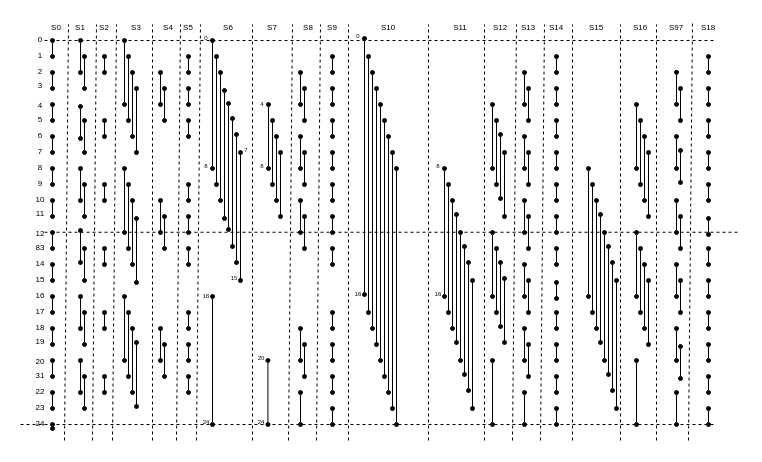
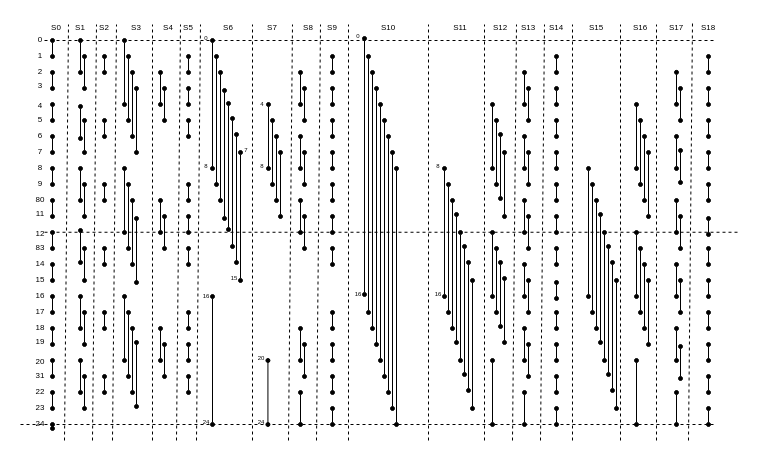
- <mxCell id="259" value="&lt;font style=&quot;font-size: 8px&quot;&gt;S97&lt;br&gt;&lt;/font&gt;" style="text;html=1;strokeColor=none;fillColor=none;align=center;verticalAlign=middle;whiteSpace=wrap;rounded=0;" parent="1" vertex="1"><mxGeometry x="664" y="20" width="24" height="12" as="geometry" /></mxCell>
+ <mxCell id="259" value="&lt;font style=&quot;font-size: 8px&quot;&gt;S17&lt;br&gt;&lt;/font&gt;" style="text;html=1;strokeColor=none;fillColor=none;align=center;verticalAlign=middle;whiteSpace=wrap;rounded=0;" parent="1" vertex="1"><mxGeometry x="664" y="20" width="24" height="12" as="geometry" /></mxCell>
- <mxCell id="44" value="&lt;font style=&quot;font-size: 8px&quot;&gt;10&lt;/font&gt;" style="text;html=1;strokeColor=none;fillColor=none;align=center;verticalAlign=middle;whiteSpace=wrap;rounded=0;" parent="1" vertex="1"><mxGeometry x="28" y="192" width="24" height="12" as="geometry" /></mxCell>
+ <mxCell id="44" value="&lt;font style=&quot;font-size: 8px&quot;&gt;80&lt;/font&gt;" style="text;html=1;strokeColor=none;fillColor=none;align=center;verticalAlign=middle;whiteSpace=wrap;rounded=0;" parent="1" vertex="1"><mxGeometry x="28" y="192" width="24" height="12" as="geometry" /></mxCell>
